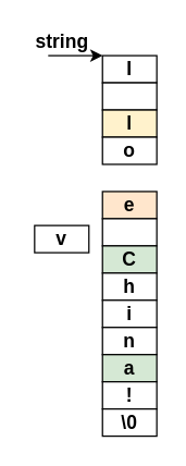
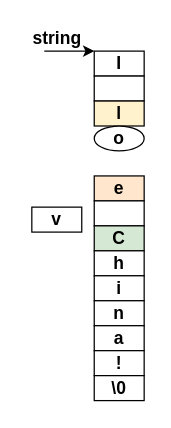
- <mxCell id="5" value="&lt;b&gt;&lt;font style=&quot;font-size: 14px&quot;&gt;o&lt;/font&gt;&lt;/b&gt;" style="rounded=0;whiteSpace=wrap;html=1;" parent="1" vertex="1"><mxGeometry x="75" y="100" width="40" height="20" as="geometry" /></mxCell>
+ <mxCell id="5" value="&lt;b&gt;&lt;font style=&quot;font-size: 14px&quot;&gt;o&lt;/font&gt;&lt;/b&gt;" style="ellipse;whiteSpace=wrap;html=1;" parent="1" vertex="1"><mxGeometry x="75" y="100" width="40" height="20" as="geometry" /></mxCell>
- <mxCell id="13" value="&lt;b&gt;&lt;font style=&quot;font-size: 14px&quot;&gt;a&lt;/font&gt;&lt;/b&gt;" style="rounded=0;whiteSpace=wrap;html=1;fillColor=#d5e8d4;" parent="1" vertex="1"><mxGeometry x="75" y="260" width="40" height="20" as="geometry" /></mxCell>
+ <mxCell id="13" value="&lt;b&gt;&lt;font style=&quot;font-size: 14px&quot;&gt;a&lt;/font&gt;&lt;/b&gt;" style="rounded=0;whiteSpace=wrap;html=1;" parent="1" vertex="1"><mxGeometry x="75" y="260" width="40" height="20" as="geometry" /></mxCell>
